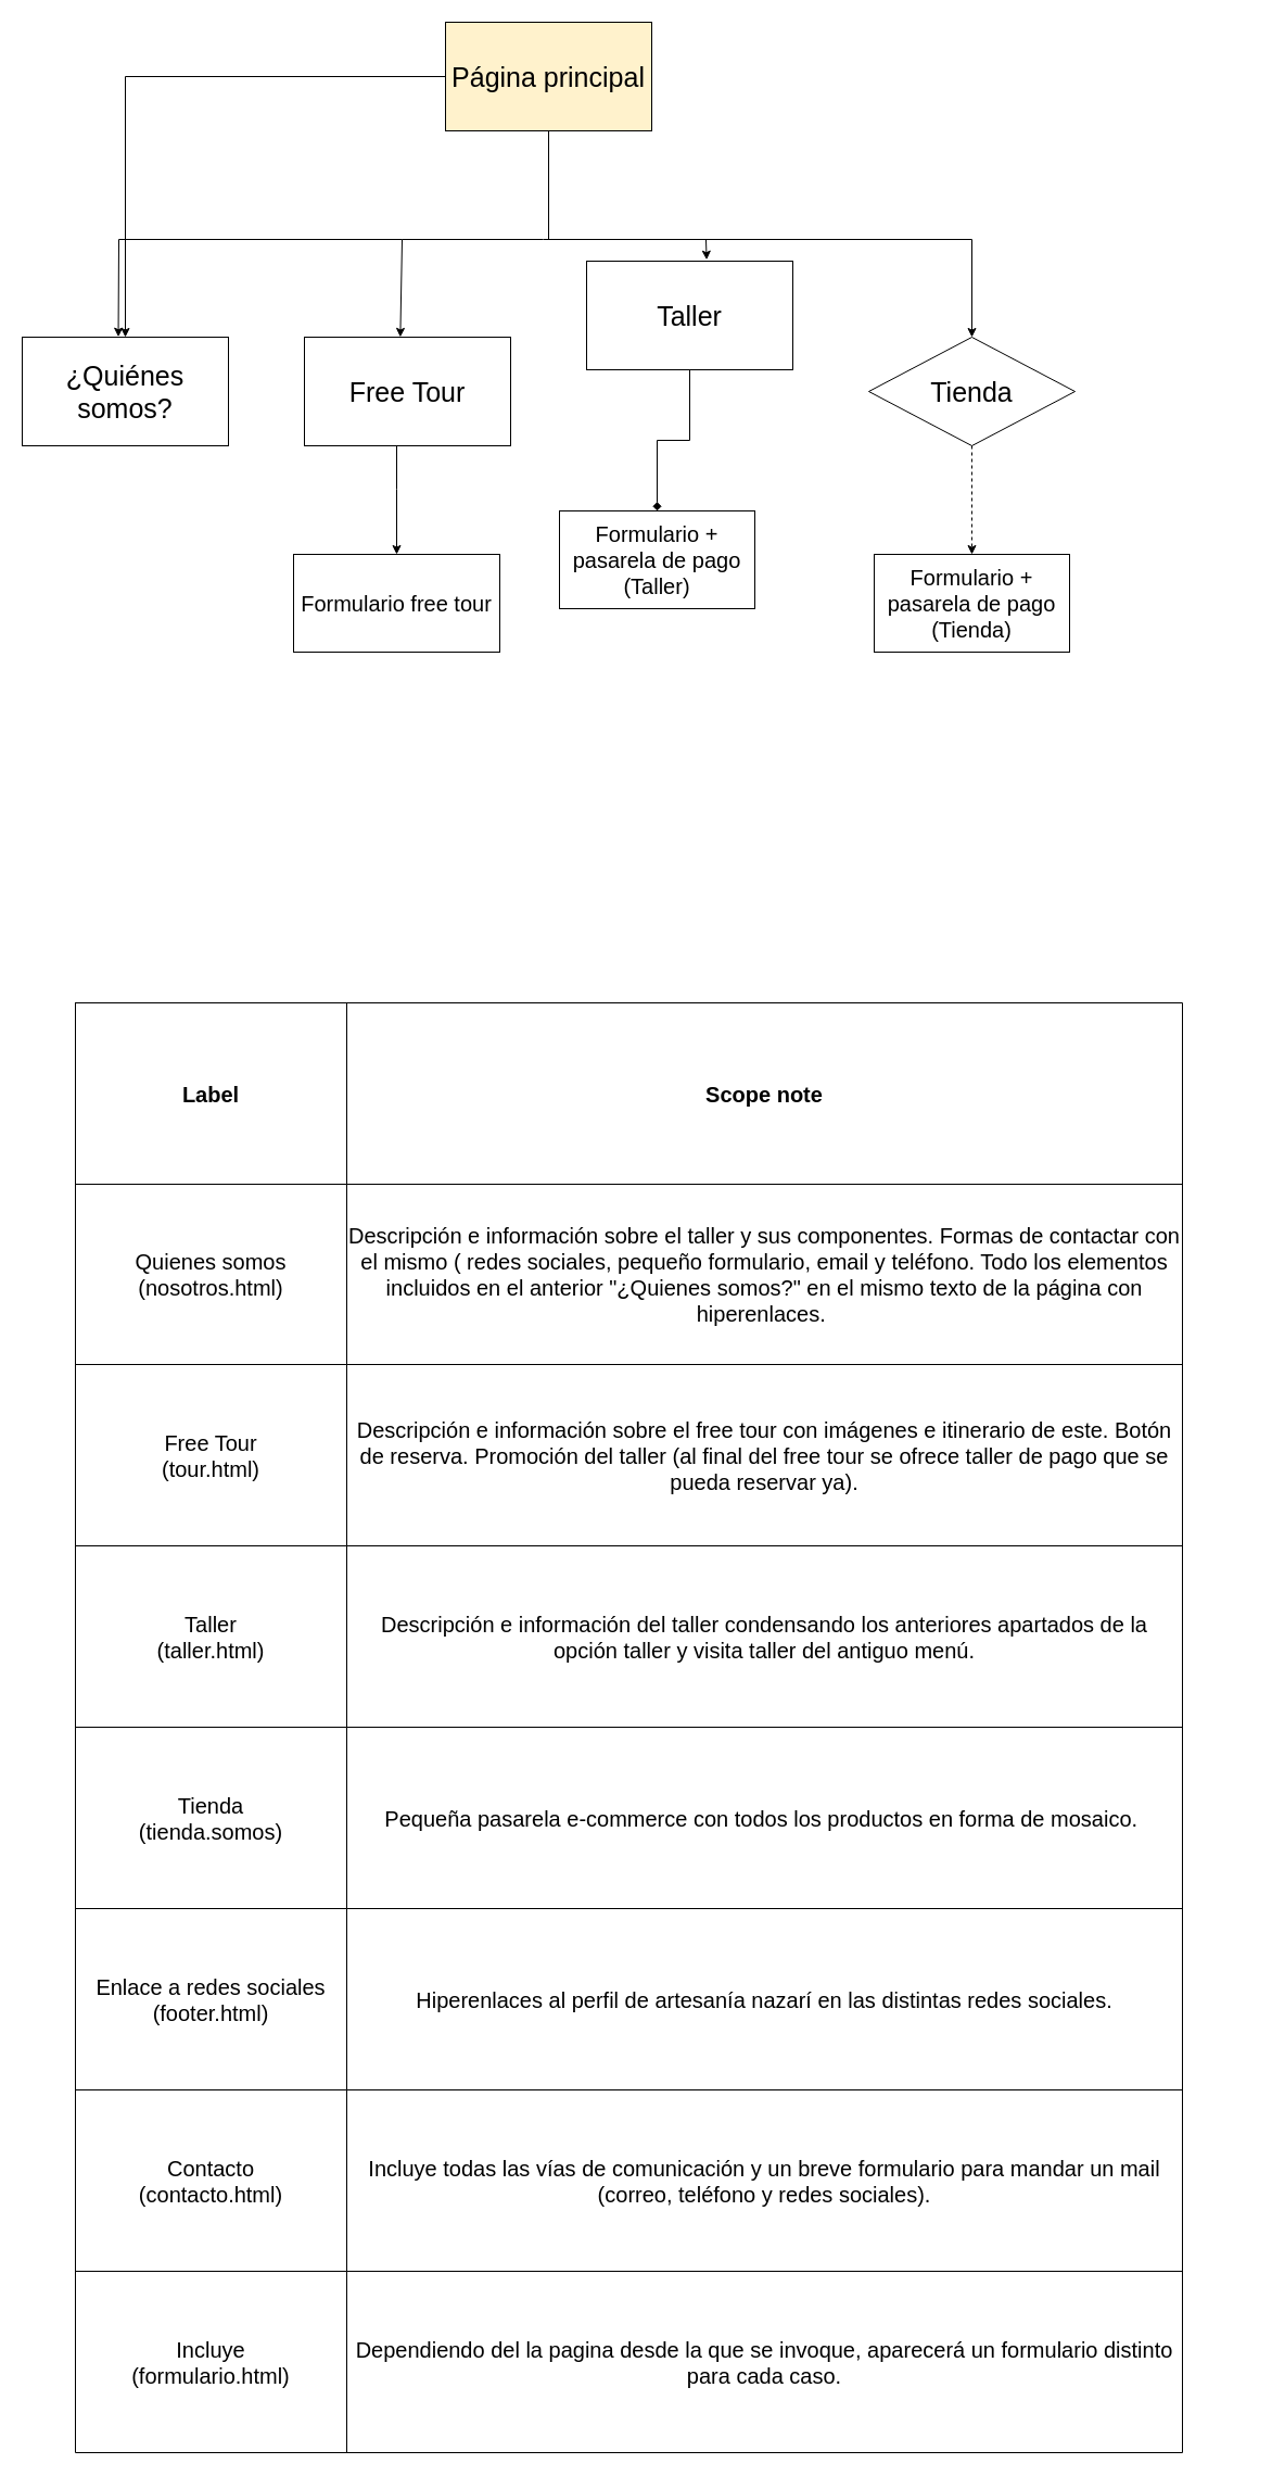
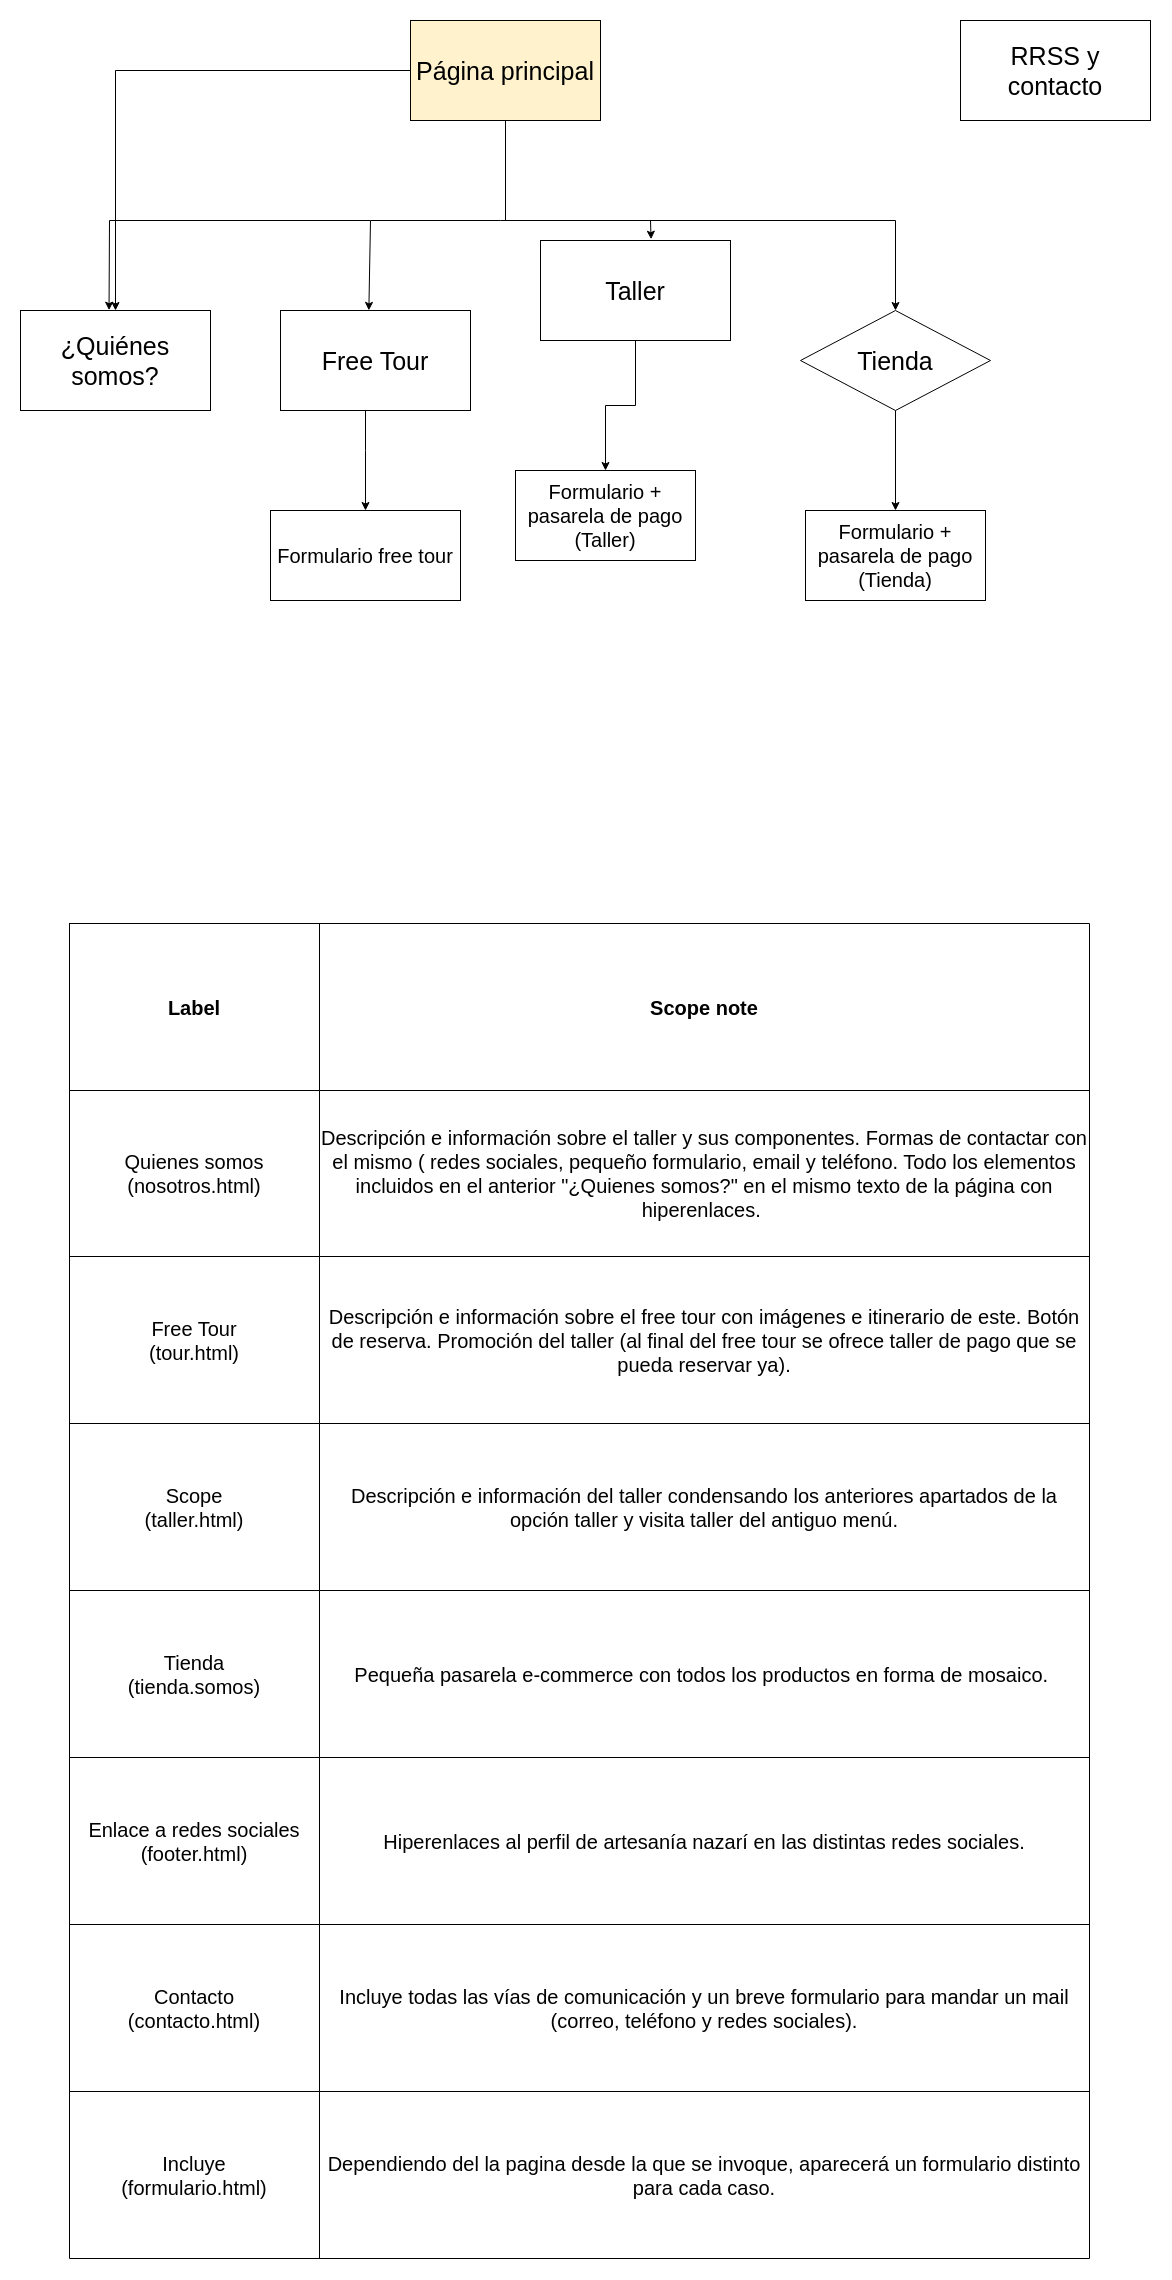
+ <mxCell id="44" value="&lt;font style=&quot;font-size: 25px;&quot;&gt;RRSS y contacto&lt;/font&gt;" style="rounded=0;whiteSpace=wrap;html=1;" vertex="1" parent="1"><mxGeometry x="960" y="20" width="190" height="100" as="geometry" /></mxCell>
- <mxCell id="42" value="" style="endArrow=classic;html=1;rounded=0;entryX=0.5;entryY=0;entryDx=0;entryDy=0;exitX=0.5;exitY=1;exitDx=0;exitDy=0;dashed=1;" edge="1" parent="1" source="7" target="41"><mxGeometry width="50" height="50" relative="1" as="geometry"><mxPoint x="640" y="450" as="sourcePoint" /><mxPoint x="550" y="550" as="targetPoint" /></mxGeometry></mxCell>
+ <mxCell id="42" value="" style="endArrow=classic;html=1;rounded=0;entryX=0.5;entryY=0;entryDx=0;entryDy=0;exitX=0.5;exitY=1;exitDx=0;exitDy=0;" edge="1" parent="1" source="7" target="41"><mxGeometry width="50" height="50" relative="1" as="geometry"><mxPoint x="640" y="450" as="sourcePoint" /><mxPoint x="550" y="550" as="targetPoint" /></mxGeometry></mxCell>
- <mxCell id="5" style="edgeStyle=orthogonalEdgeStyle;rounded=0;orthogonalLoop=1;jettySize=auto;html=1;endArrow=diamond;" edge="1" parent="1" source="6" target="43"><mxGeometry relative="1" as="geometry" /></mxCell>
+ <mxCell id="5" style="edgeStyle=orthogonalEdgeStyle;rounded=0;orthogonalLoop=1;jettySize=auto;html=1;" edge="1" parent="1" source="6" target="43"><mxGeometry relative="1" as="geometry" /></mxCell>
- <mxCell id="20" value="Taller&lt;br&gt;(taller.html)" style="shape=partialRectangle;html=1;whiteSpace=wrap;connectable=0;strokeColor=inherit;overflow=hidden;fillColor=none;top=0;left=0;bottom=0;right=0;pointerEvents=1;fontSize=20;" vertex="1" parent="19"><mxGeometry width="250" height="167" as="geometry"><mxRectangle width="250" height="167" as="alternateBounds" /></mxGeometry></mxCell>
+ <mxCell id="20" value="Scope&lt;br&gt;(taller.html)" style="shape=partialRectangle;html=1;whiteSpace=wrap;connectable=0;strokeColor=inherit;overflow=hidden;fillColor=none;top=0;left=0;bottom=0;right=0;pointerEvents=1;fontSize=20;" vertex="1" parent="19"><mxGeometry width="250" height="167" as="geometry"><mxRectangle width="250" height="167" as="alternateBounds" /></mxGeometry></mxCell>
